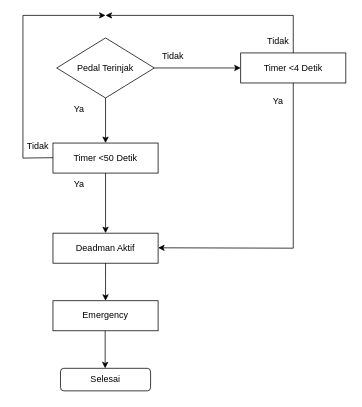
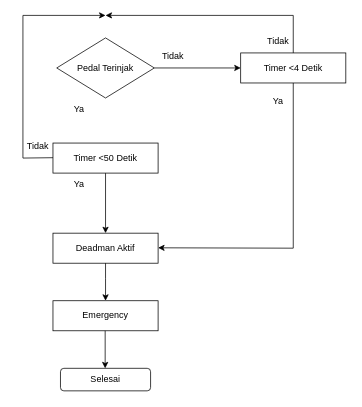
- <mxCell id="14" value="" style="endArrow=classic;html=1;rounded=0;exitX=0.5;exitY=1;exitDx=0;exitDy=0;entryX=0.5;entryY=0;entryDx=0;entryDy=0;" edge="1" parent="1" source="3" target="5"><mxGeometry width="50" height="50" relative="1" as="geometry"><mxPoint x="270" y="220" as="sourcePoint" /><mxPoint x="320" y="170" as="targetPoint" /></mxGeometry></mxCell>
